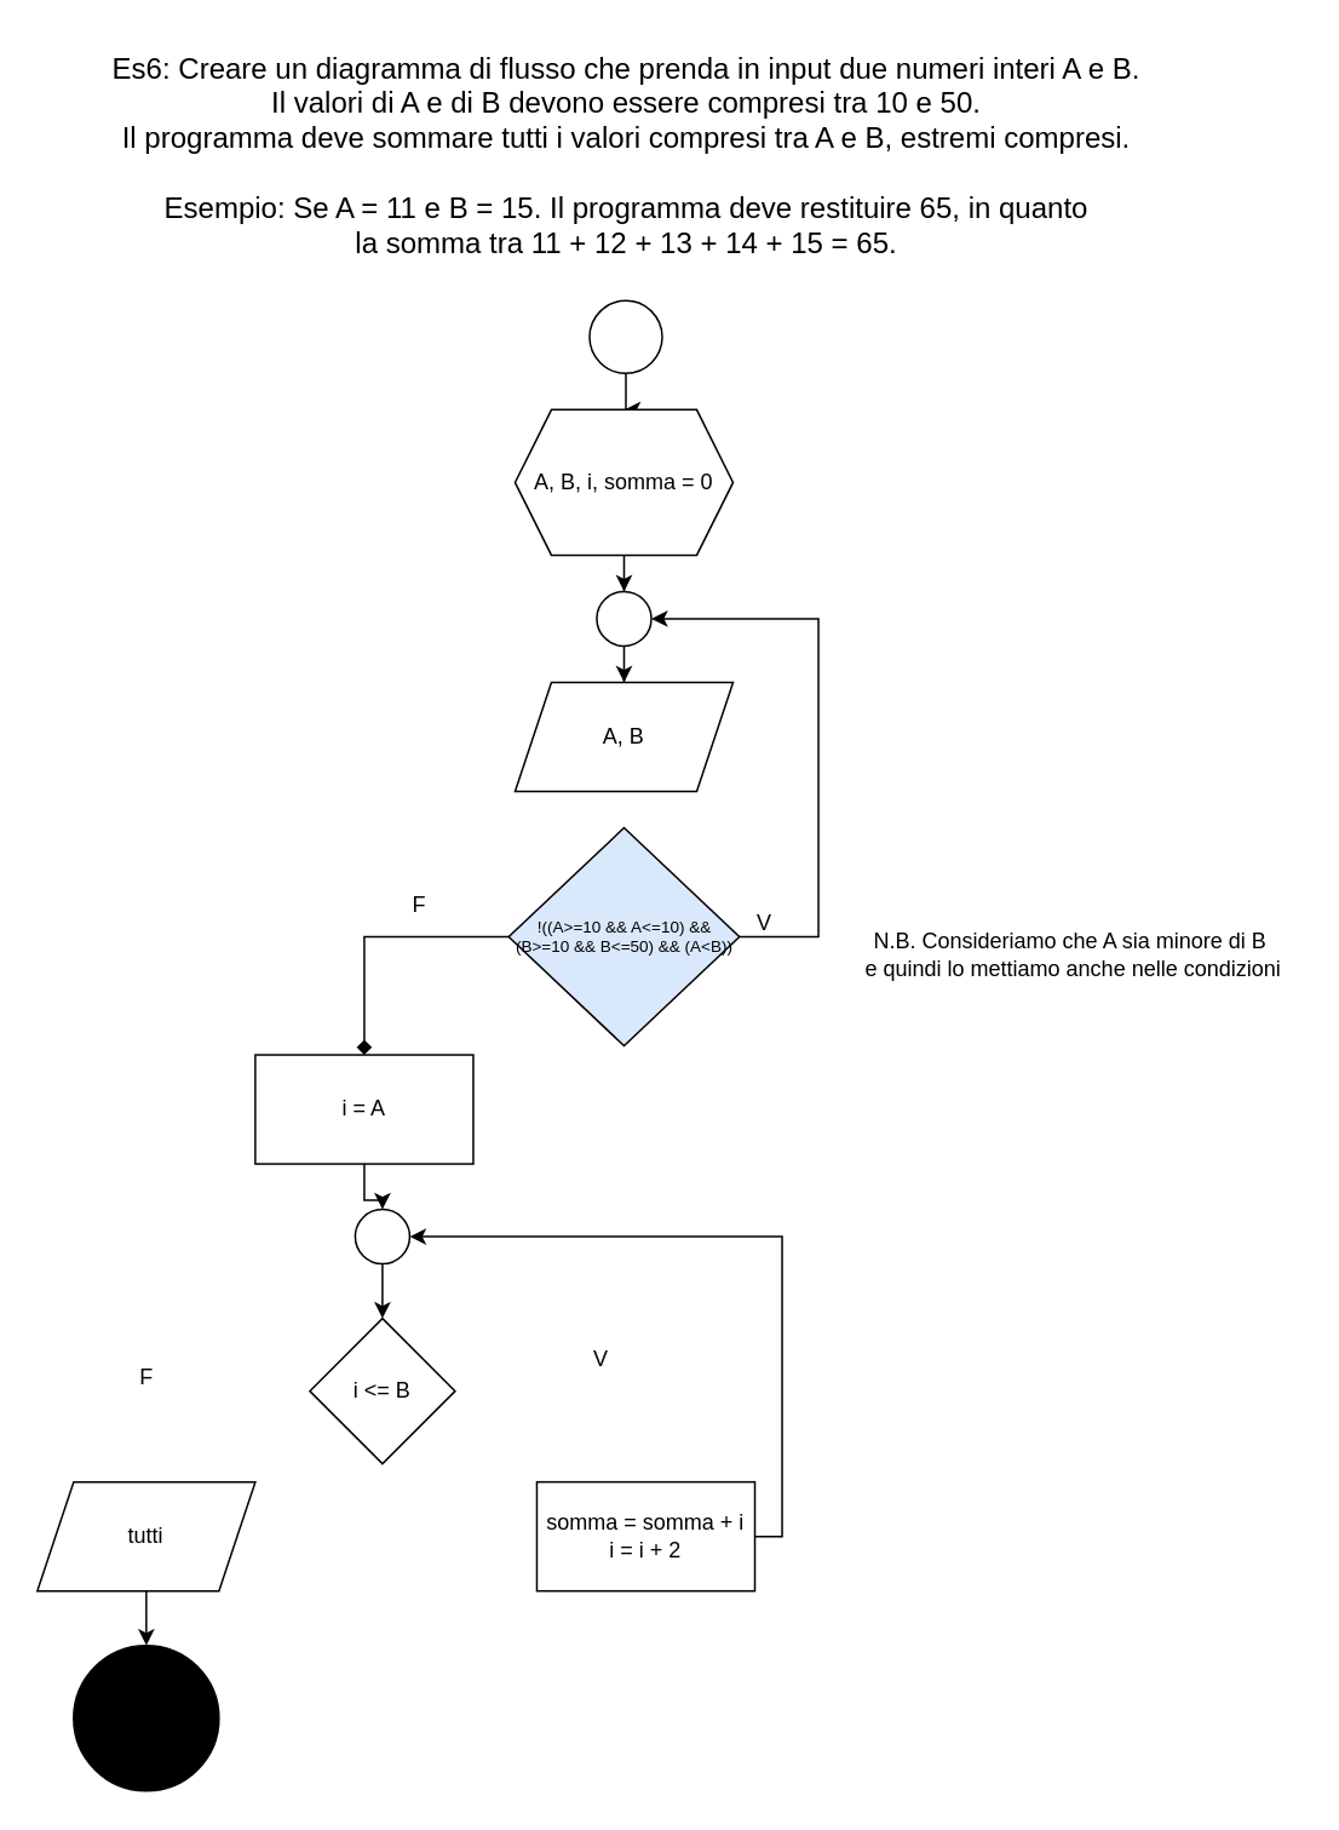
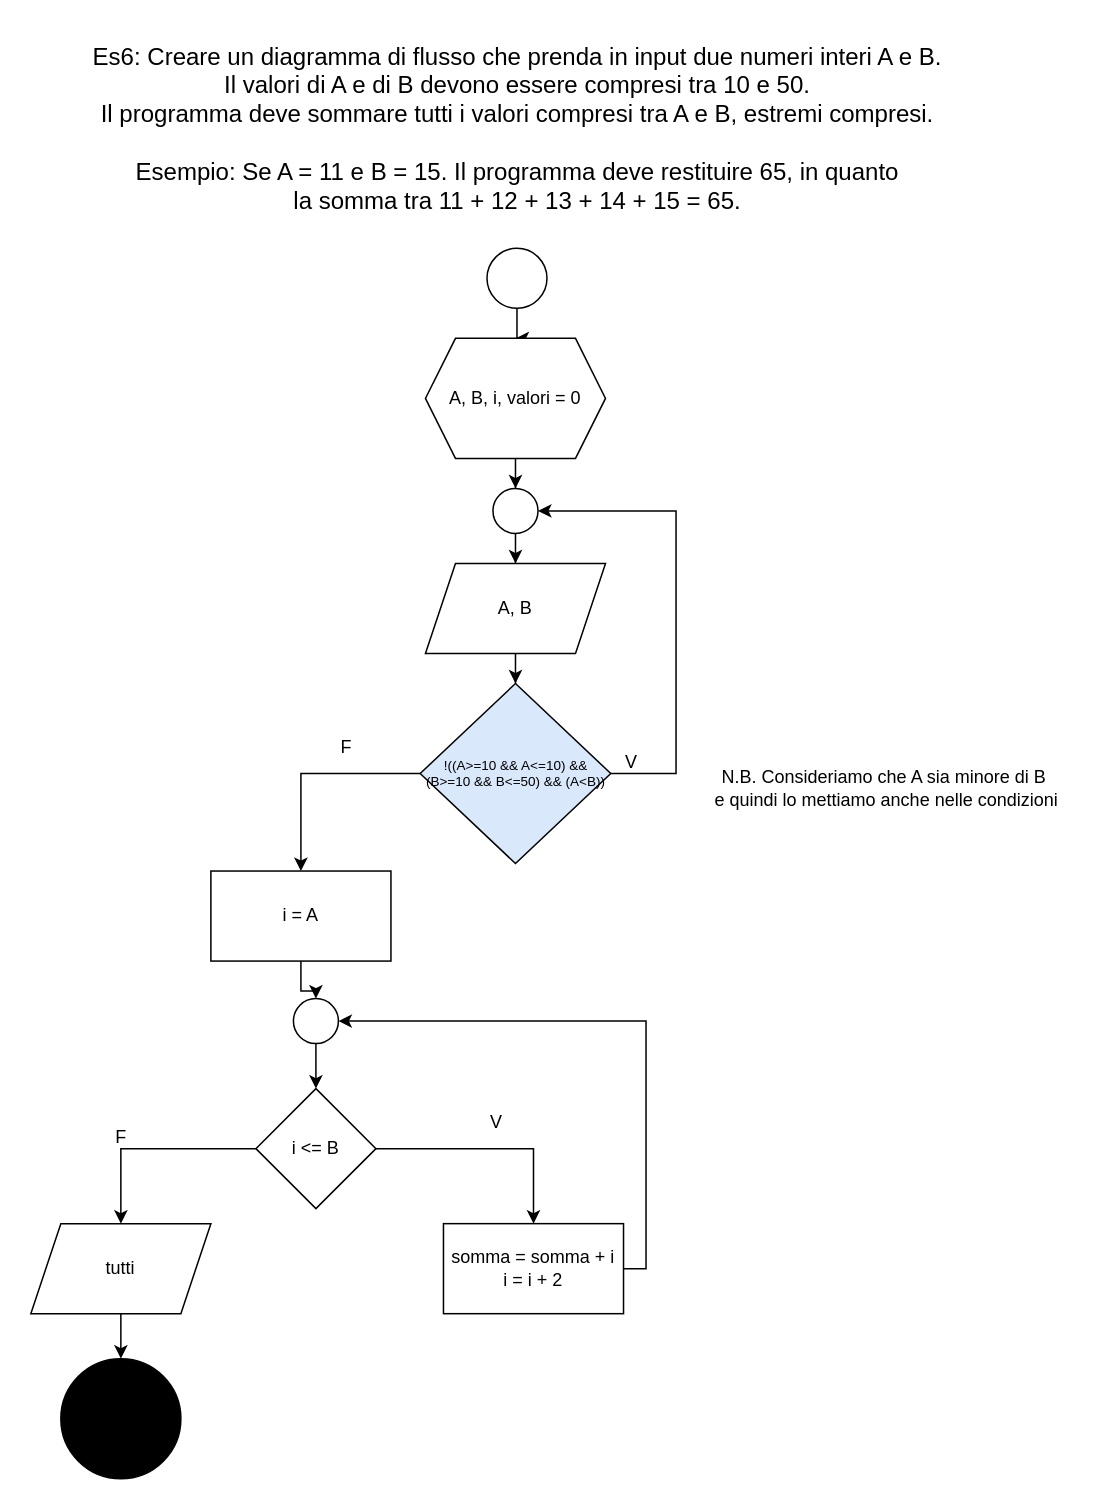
- <mxCell id="6" value="A, B, i, somma = 0" style="shape=hexagon;perimeter=hexagonPerimeter2;whiteSpace=wrap;html=1;fixedSize=1;" vertex="1" parent="1"><mxGeometry x="283" y="225" width="120" height="80" as="geometry" /></mxCell>
+ <mxCell id="6" value="A, B, i, valori = 0" style="shape=hexagon;perimeter=hexagonPerimeter2;whiteSpace=wrap;html=1;fixedSize=1;" vertex="1" parent="1"><mxGeometry x="283" y="225" width="120" height="80" as="geometry" /></mxCell>
+ <mxCell id="9" value="" style="edgeStyle=orthogonalEdgeStyle;rounded=0;orthogonalLoop=1;jettySize=auto;html=1;" edge="1" parent="1" source="10" target="13"><mxGeometry relative="1" as="geometry" /></mxCell>
- <mxCell id="12" value="" style="edgeStyle=orthogonalEdgeStyle;rounded=0;orthogonalLoop=1;jettySize=auto;html=1;endArrow=diamond;" edge="1" parent="1" source="13" target="16"><mxGeometry relative="1" as="geometry" /></mxCell>
+ <mxCell id="12" value="" style="edgeStyle=orthogonalEdgeStyle;rounded=0;orthogonalLoop=1;jettySize=auto;html=1;" edge="1" parent="1" source="13" target="16"><mxGeometry relative="1" as="geometry" /></mxCell>
+ <mxCell id="21" value="" style="edgeStyle=orthogonalEdgeStyle;rounded=0;orthogonalLoop=1;jettySize=auto;html=1;" edge="1" parent="1" source="22" target="28"><mxGeometry relative="1" as="geometry" /></mxCell>
+ <mxCell id="20" value="" style="edgeStyle=orthogonalEdgeStyle;rounded=0;orthogonalLoop=1;jettySize=auto;html=1;" edge="1" parent="1" source="22" target="24"><mxGeometry relative="1" as="geometry" /></mxCell>
